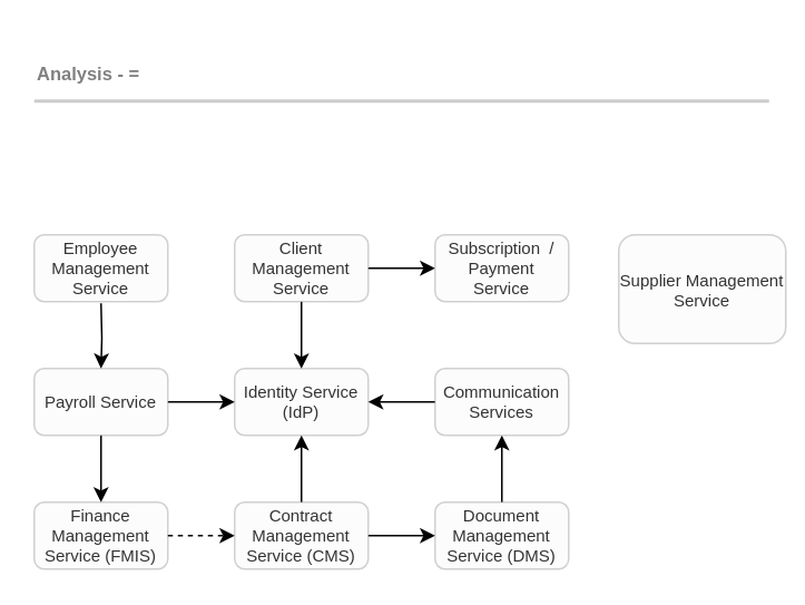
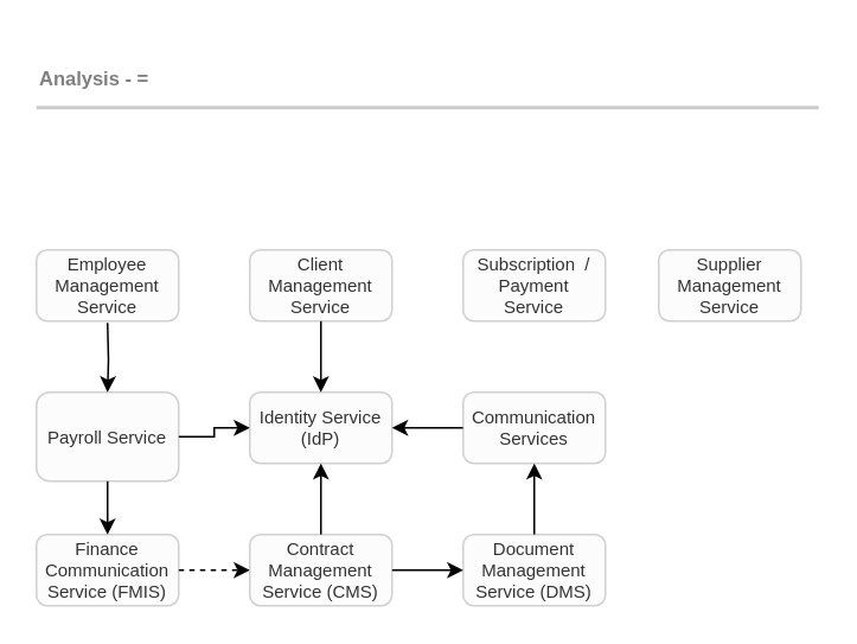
- <mxCell id="19" style="edgeStyle=orthogonalEdgeStyle;rounded=0;orthogonalLoop=1;jettySize=auto;html=1;" edge="1" parent="1" source="20" target="23"><mxGeometry relative="1" as="geometry" /></mxCell>
- <mxCell id="24" value="Supplier Management Service" style="rounded=1;whiteSpace=wrap;html=1;shadow=0;glass=0;comic=0;strokeColor=#666666;fillColor=#f5f5f5;fontSize=10;opacity=30;align=center;fontColor=#333333;" vertex="1" parent="1"><mxGeometry x="370" y="140" width="100" height="65" as="geometry" /></mxCell>
+ <mxCell id="24" value="Supplier Management Service" style="rounded=1;whiteSpace=wrap;html=1;shadow=0;glass=0;comic=0;strokeColor=#666666;fillColor=#f5f5f5;fontSize=10;opacity=30;align=center;fontColor=#333333;" vertex="1" parent="1"><mxGeometry x="370" y="140" width="80" height="40" as="geometry" /></mxCell>
- <mxCell id="12" value="Payroll Service" style="rounded=1;whiteSpace=wrap;html=1;shadow=0;glass=0;comic=0;strokeColor=#666666;fillColor=#f5f5f5;fontSize=10;opacity=30;align=center;fontColor=#333333;" vertex="1" parent="1"><mxGeometry x="20" y="220" width="80" height="40" as="geometry" /></mxCell>
+ <mxCell id="12" value="Payroll Service" style="rounded=1;whiteSpace=wrap;html=1;shadow=0;glass=0;comic=0;strokeColor=#666666;fillColor=#f5f5f5;fontSize=10;opacity=30;align=center;fontColor=#333333;" vertex="1" parent="1"><mxGeometry x="20" y="220" width="80" height="50" as="geometry" /></mxCell>
- <mxCell id="6" value="Finance&lt;br&gt;Management Service (FMIS)" style="rounded=1;whiteSpace=wrap;html=1;shadow=0;glass=0;comic=0;strokeColor=#666666;fillColor=#f5f5f5;fontSize=10;opacity=30;align=center;fontColor=#333333;" vertex="1" parent="1"><mxGeometry x="20" y="300" width="80" height="40" as="geometry" /></mxCell>
+ <mxCell id="6" value="Finance&lt;br&gt;Communication Service (FMIS)" style="rounded=1;whiteSpace=wrap;html=1;shadow=0;glass=0;comic=0;strokeColor=#666666;fillColor=#f5f5f5;fontSize=10;opacity=30;align=center;fontColor=#333333;" vertex="1" parent="1"><mxGeometry x="20" y="300" width="80" height="40" as="geometry" /></mxCell>
